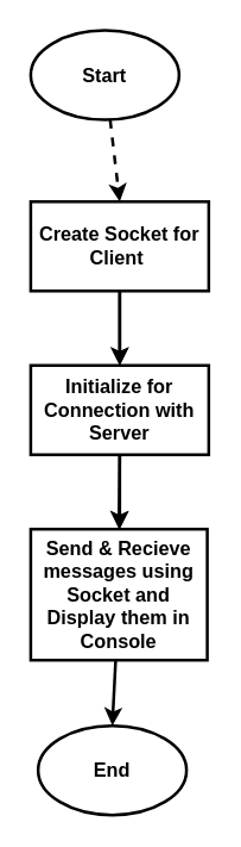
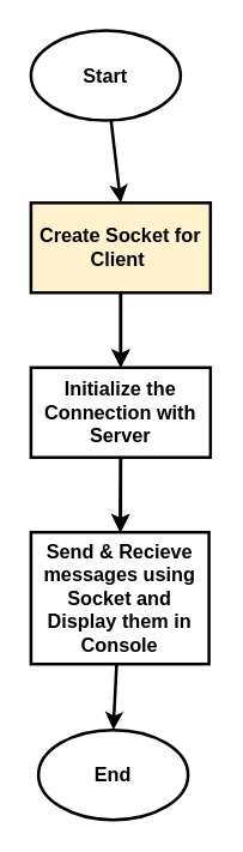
- <mxCell id="2" style="edgeStyle=none;html=1;entryX=0.5;entryY=0;entryDx=0;entryDy=0;strokeWidth=2;fontSize=13;fontStyle=1;dashed=1;" edge="1" parent="1" source="3" target="4"><mxGeometry relative="1" as="geometry" /></mxCell>
+ <mxCell id="2" style="edgeStyle=none;html=1;entryX=0.5;entryY=0;entryDx=0;entryDy=0;strokeWidth=2;fontSize=13;fontStyle=1" edge="1" parent="1" source="3" target="4"><mxGeometry relative="1" as="geometry" /></mxCell>
- <mxCell id="4" value="Create Socket for Client&amp;nbsp;" style="rounded=0;whiteSpace=wrap;html=1;strokeWidth=2;fontSize=13;fontStyle=1" vertex="1" parent="1"><mxGeometry x="20" y="135" width="120" height="60" as="geometry" /></mxCell>
+ <mxCell id="4" value="Create Socket for Client&amp;nbsp;" style="rounded=0;whiteSpace=wrap;html=1;strokeWidth=2;fontSize=13;fontStyle=1;fillColor=#fff2cc;" vertex="1" parent="1"><mxGeometry x="20" y="135" width="120" height="60" as="geometry" /></mxCell>
- <mxCell id="7" value="Initialize for Connection with Server" style="rounded=0;whiteSpace=wrap;html=1;strokeWidth=2;fontSize=13;fontStyle=1" vertex="1" parent="1"><mxGeometry x="20" y="245" width="120" height="60" as="geometry" /></mxCell>
+ <mxCell id="7" value="Initialize the Connection with Server" style="rounded=0;whiteSpace=wrap;html=1;strokeWidth=2;fontSize=13;fontStyle=1" vertex="1" parent="1"><mxGeometry x="20" y="245" width="120" height="60" as="geometry" /></mxCell>
